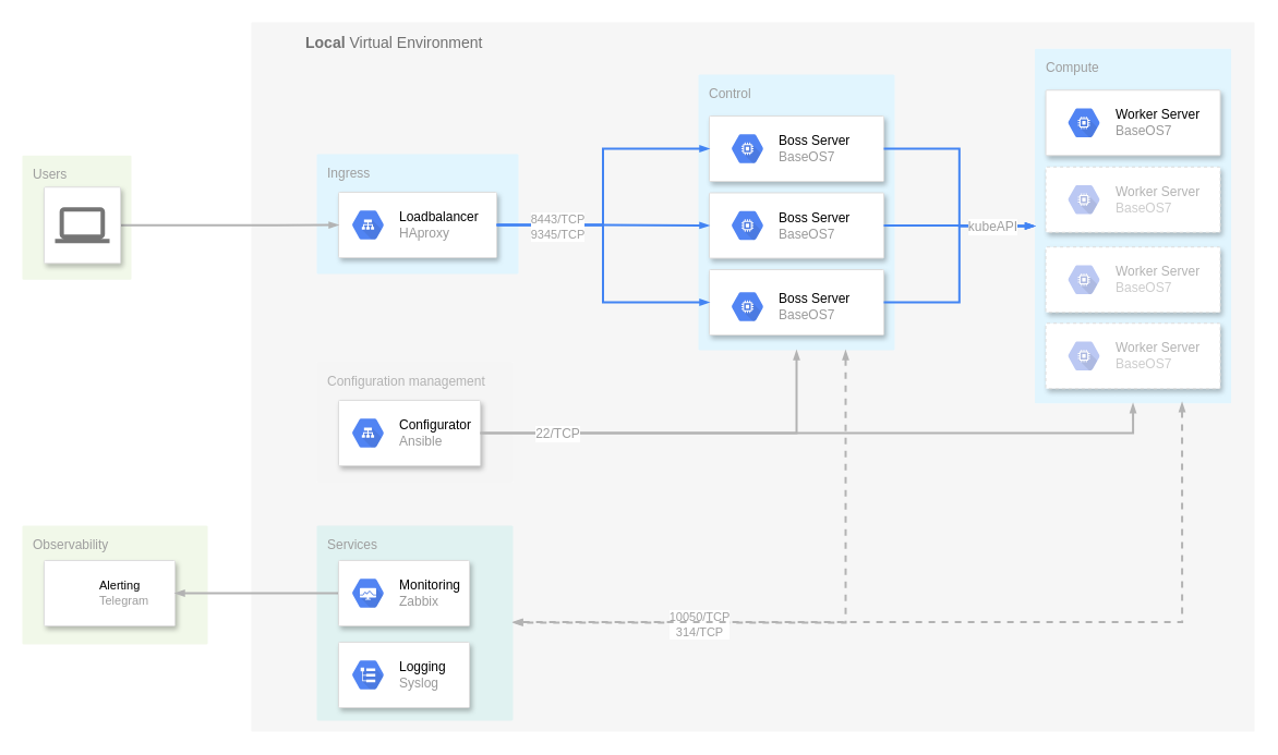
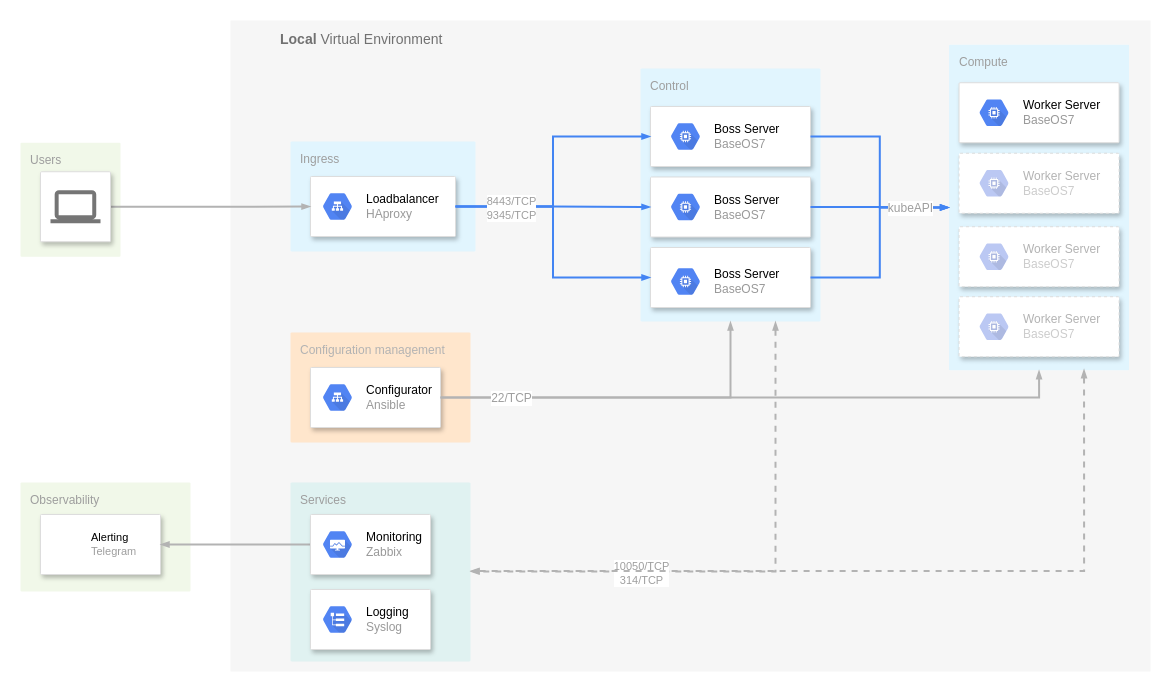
- <mxCell id="29" value="&lt;font color=&quot;#B3B3B3&quot;&gt;Configuration management&lt;/font&gt;" style="rounded=1;absoluteArcSize=1;arcSize=2;html=1;shadow=0;dashed=0;fontSize=12;align=left;verticalAlign=top;spacing=10;spacingTop=-4;fillColor=#f5f5f5;strokeColor=none;" vertex="1" parent="1"><mxGeometry x="290" y="332" width="180" height="110" as="geometry" /></mxCell>
+ <mxCell id="29" value="&lt;font color=&quot;#B3B3B3&quot;&gt;Configuration management&lt;/font&gt;" style="rounded=1;absoluteArcSize=1;arcSize=2;html=1;shadow=0;dashed=0;fontSize=12;align=left;verticalAlign=top;spacing=10;spacingTop=-4;fillColor=#ffe6cc;strokeColor=none;" vertex="1" parent="1"><mxGeometry x="290" y="332" width="180" height="110" as="geometry" /></mxCell>
